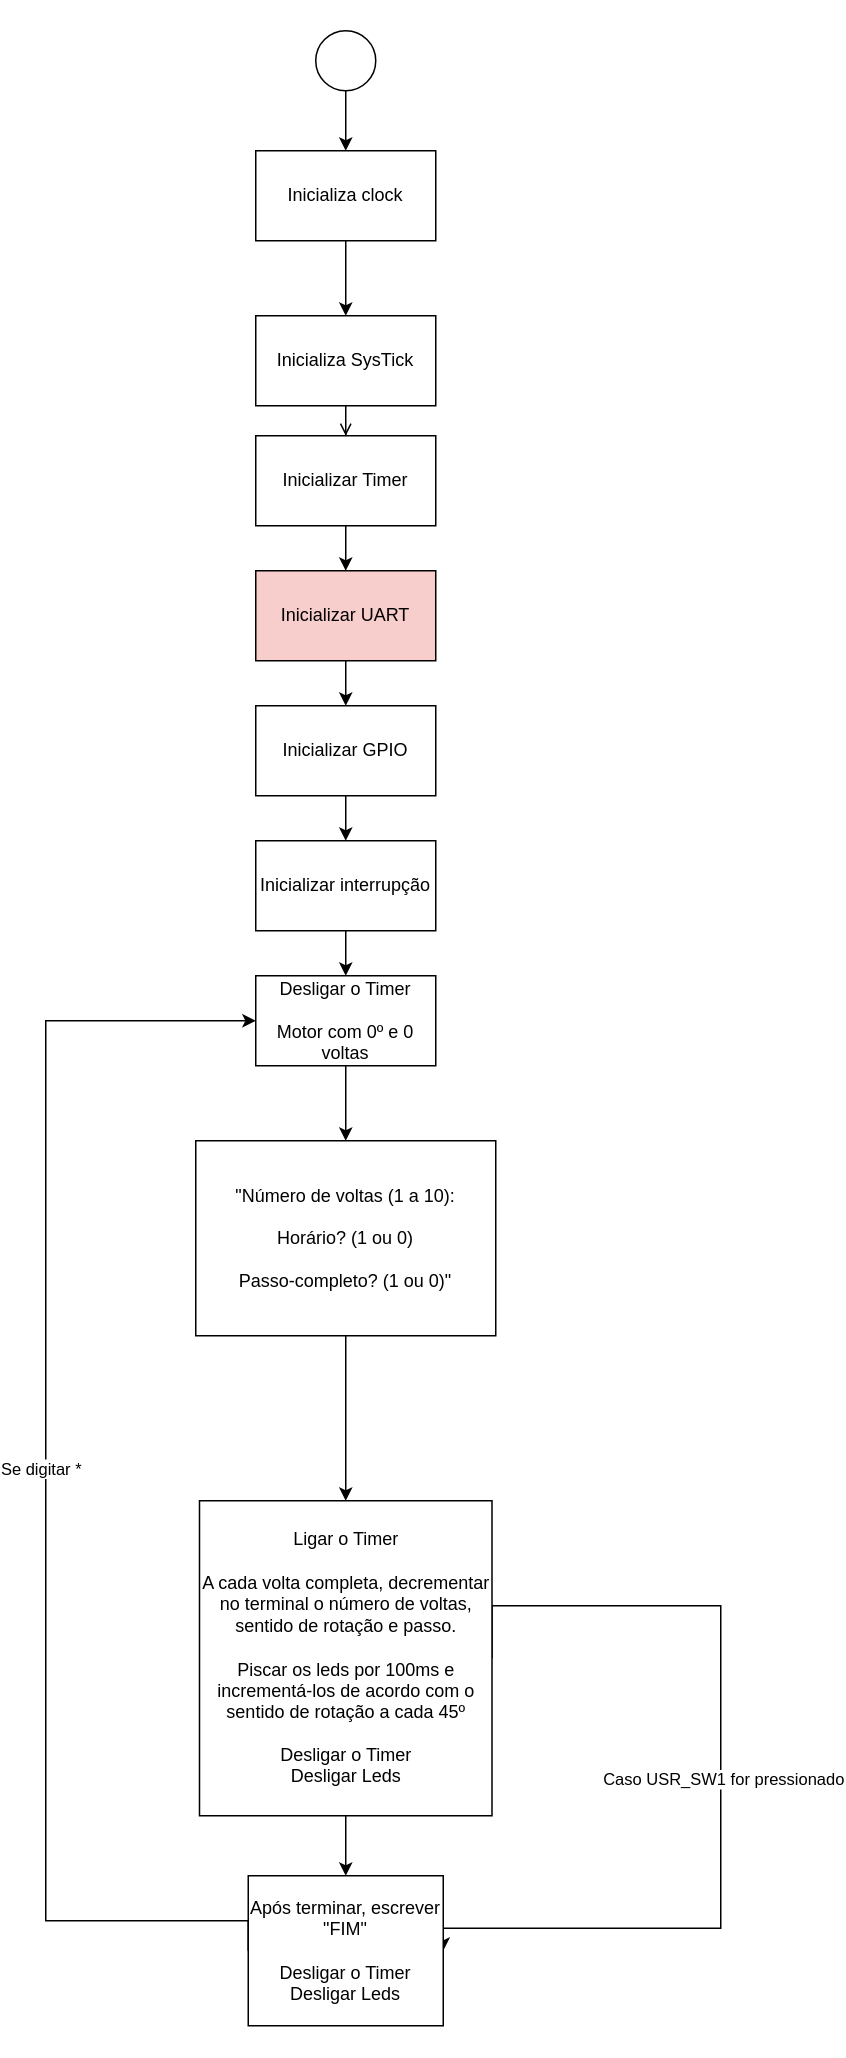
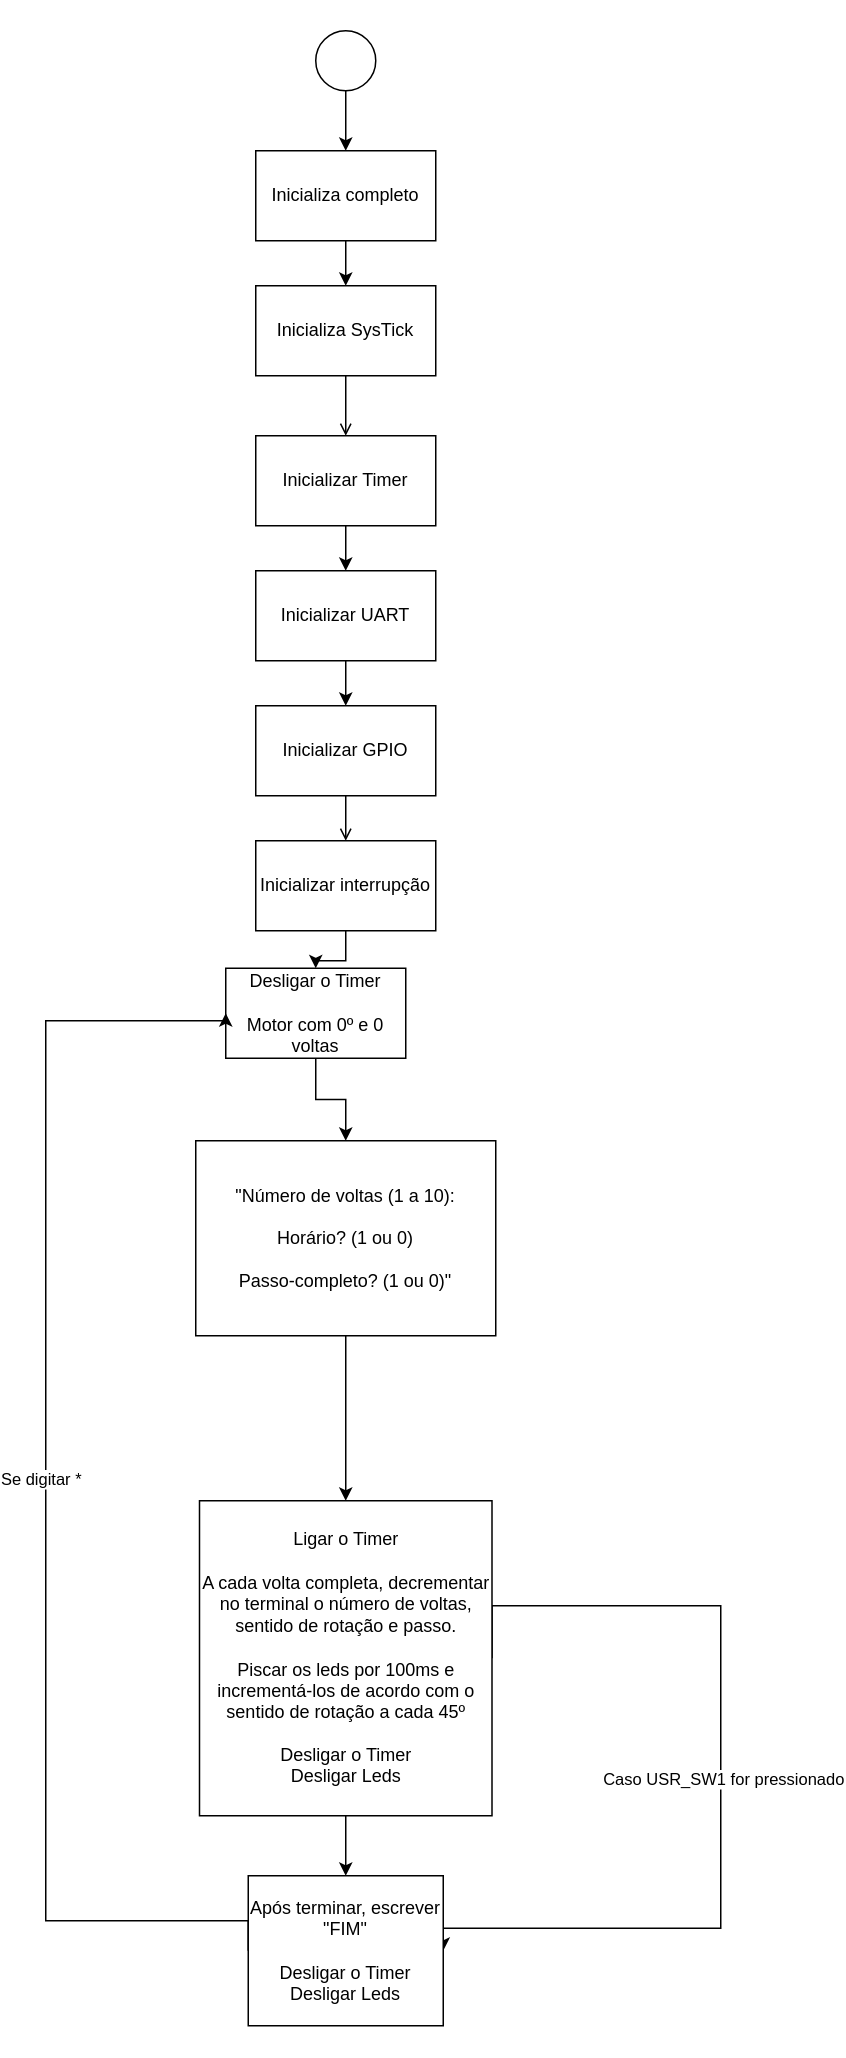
- <mxCell id="22" value="Inicializa clock" style="whiteSpace=wrap;html=1;" vertex="1" parent="1"><mxGeometry x="160" y="100" width="120" height="60" as="geometry" /></mxCell>
+ <mxCell id="22" value="Inicializa completo" style="whiteSpace=wrap;html=1;" vertex="1" parent="1"><mxGeometry x="160" y="100" width="120" height="60" as="geometry" /></mxCell>
- <mxCell id="24" value="Inicializa SysTick" style="whiteSpace=wrap;html=1;" vertex="1" parent="1"><mxGeometry x="160" y="210" width="120" height="60" as="geometry" /></mxCell>
+ <mxCell id="24" value="Inicializa SysTick" style="whiteSpace=wrap;html=1;" vertex="1" parent="1"><mxGeometry x="160" y="190" width="120" height="60" as="geometry" /></mxCell>
- <mxCell id="16" value="Inicializar UART" style="whiteSpace=wrap;html=1;fillColor=#f8cecc;" vertex="1" parent="1"><mxGeometry x="160" y="380" width="120" height="60" as="geometry" /></mxCell>
+ <mxCell id="16" value="Inicializar UART" style="whiteSpace=wrap;html=1;" vertex="1" parent="1"><mxGeometry x="160" y="380" width="120" height="60" as="geometry" /></mxCell>
- <mxCell id="19" value="" style="edgeStyle=orthogonalEdgeStyle;rounded=0;orthogonalLoop=1;jettySize=auto;html=1;" edge="1" parent="1" source="20" target="26"><mxGeometry relative="1" as="geometry" /></mxCell>
+ <mxCell id="19" value="" style="edgeStyle=orthogonalEdgeStyle;rounded=0;orthogonalLoop=1;jettySize=auto;html=1;endArrow=open;" edge="1" parent="1" source="20" target="26"><mxGeometry relative="1" as="geometry" /></mxCell>
- <mxCell id="5" value="&lt;div&gt;Desligar o Timer&lt;br&gt;&lt;/div&gt;&lt;div&gt;&lt;br&gt;&lt;/div&gt;&lt;div&gt;Motor com 0º e 0 voltas&lt;/div&gt;" style="rounded=0;whiteSpace=wrap;html=1;" vertex="1" parent="1"><mxGeometry x="160" y="650" width="120" height="60" as="geometry" /></mxCell>
+ <mxCell id="5" value="&lt;div&gt;Desligar o Timer&lt;br&gt;&lt;/div&gt;&lt;div&gt;&lt;br&gt;&lt;/div&gt;&lt;div&gt;Motor com 0º e 0 voltas&lt;/div&gt;" style="rounded=0;whiteSpace=wrap;html=1;" vertex="1" parent="1"><mxGeometry x="140" y="645" width="120" height="60" as="geometry" /></mxCell>
